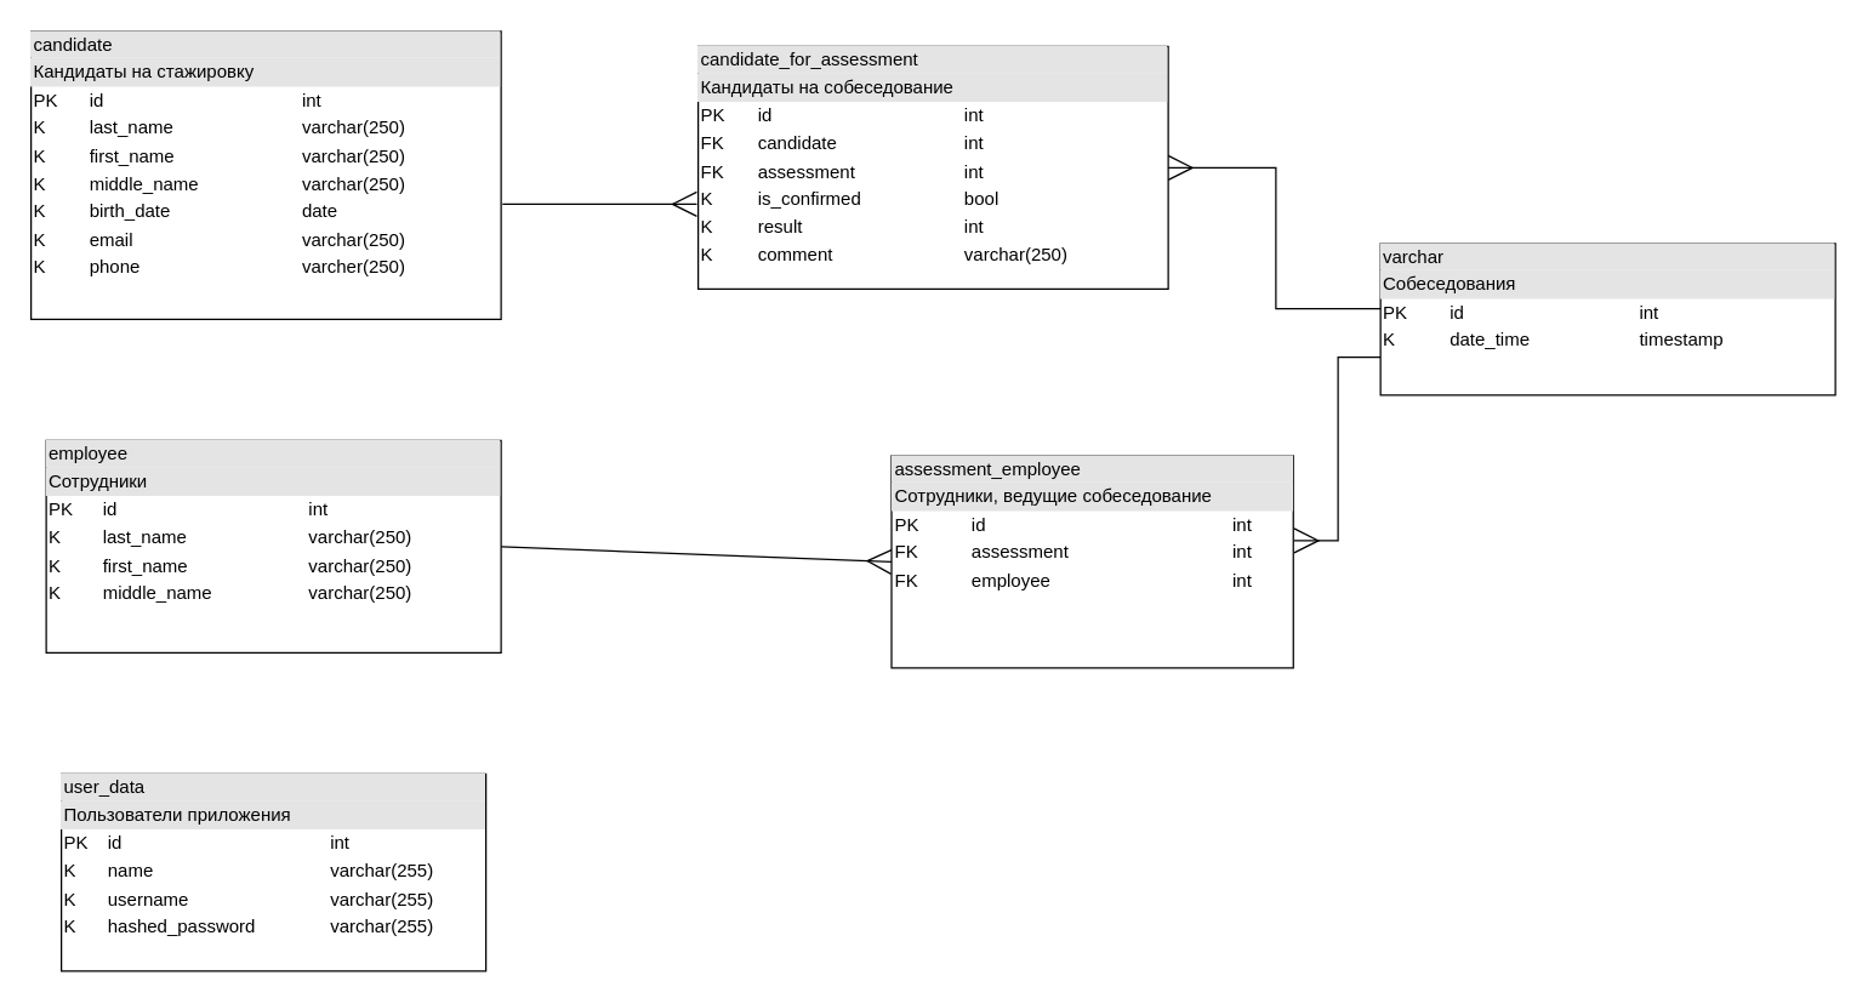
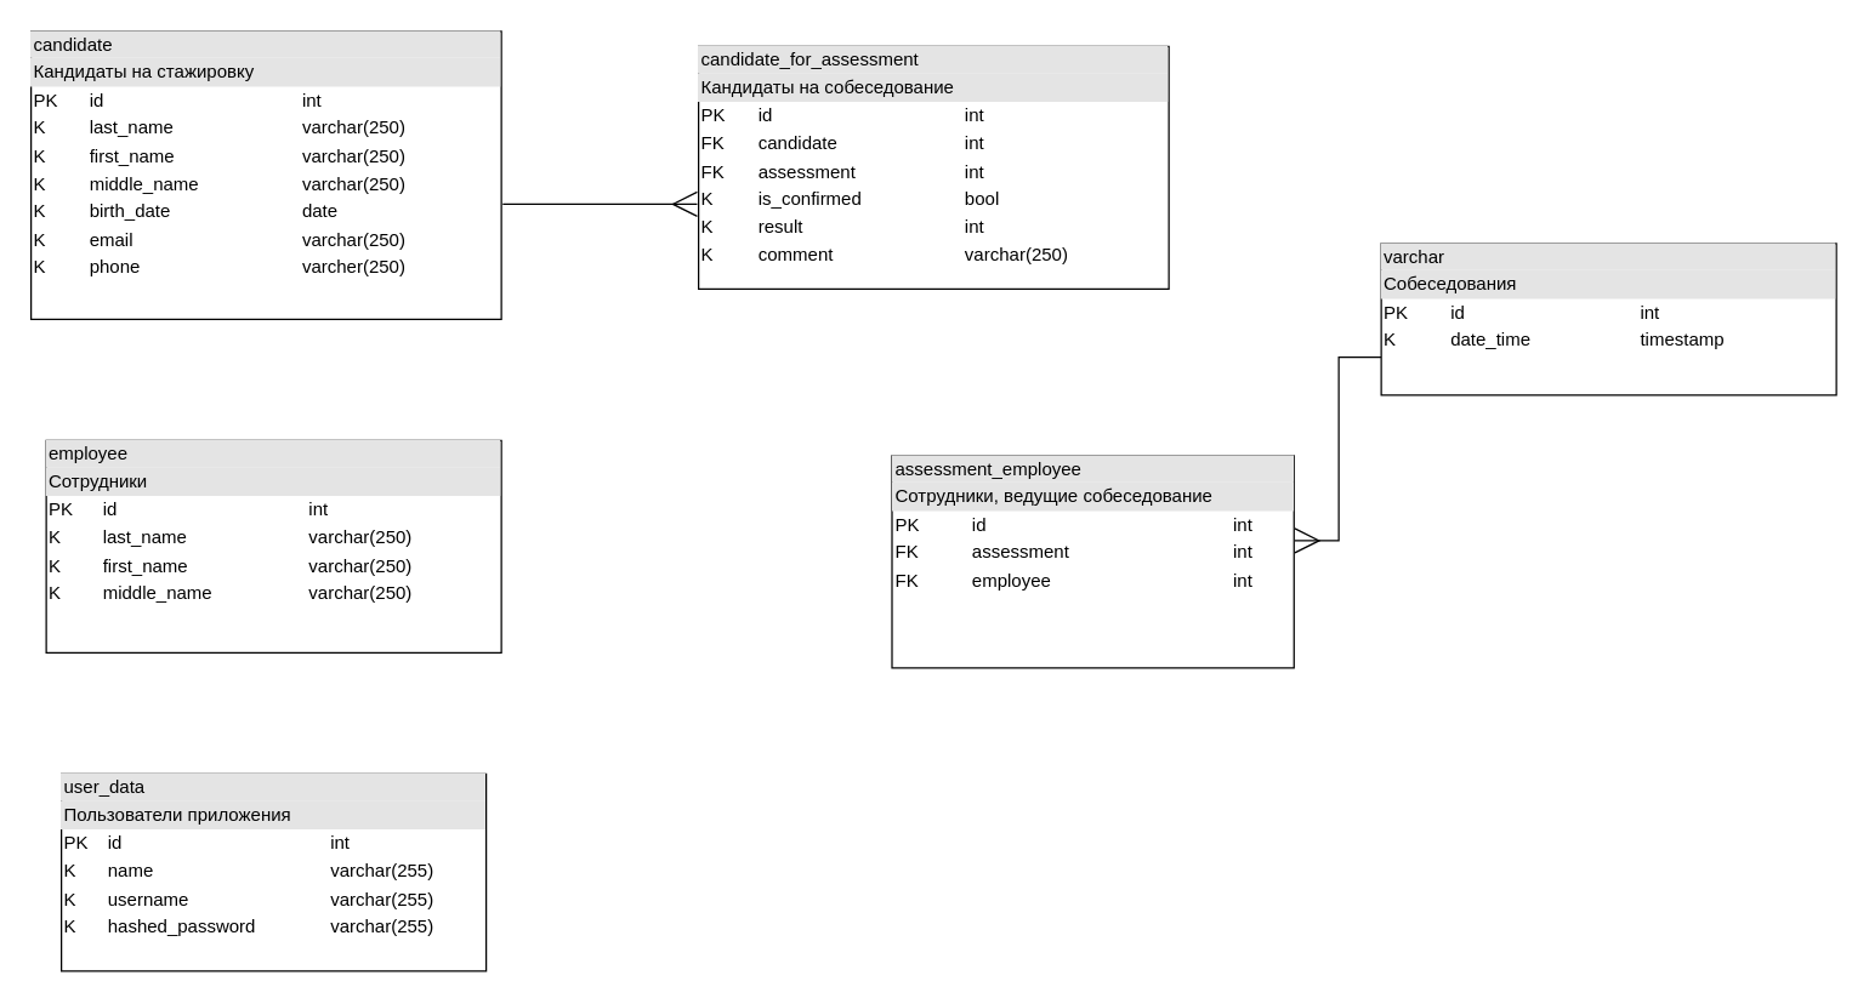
- <mxCell id="6" style="edgeStyle=elbowEdgeStyle;rounded=0;orthogonalLoop=1;jettySize=auto;html=1;exitX=0.007;exitY=0.43;exitDx=0;exitDy=0;endArrow=ERmany;endFill=0;endSize=14;exitPerimeter=0;" edge="1" parent="1" source="8" target="4"><mxGeometry relative="1" as="geometry" /></mxCell>
- <mxCell id="9" style="edgeStyle=none;rounded=0;orthogonalLoop=1;jettySize=auto;html=1;exitX=1;exitY=0.5;exitDx=0;exitDy=0;endArrow=ERmany;endFill=0;endSize=14;entryX=0;entryY=0.5;entryDx=0;entryDy=0;" edge="1" parent="1" source="10" target="11"><mxGeometry relative="1" as="geometry"><mxPoint x="440" y="360" as="targetPoint" /></mxGeometry></mxCell>
